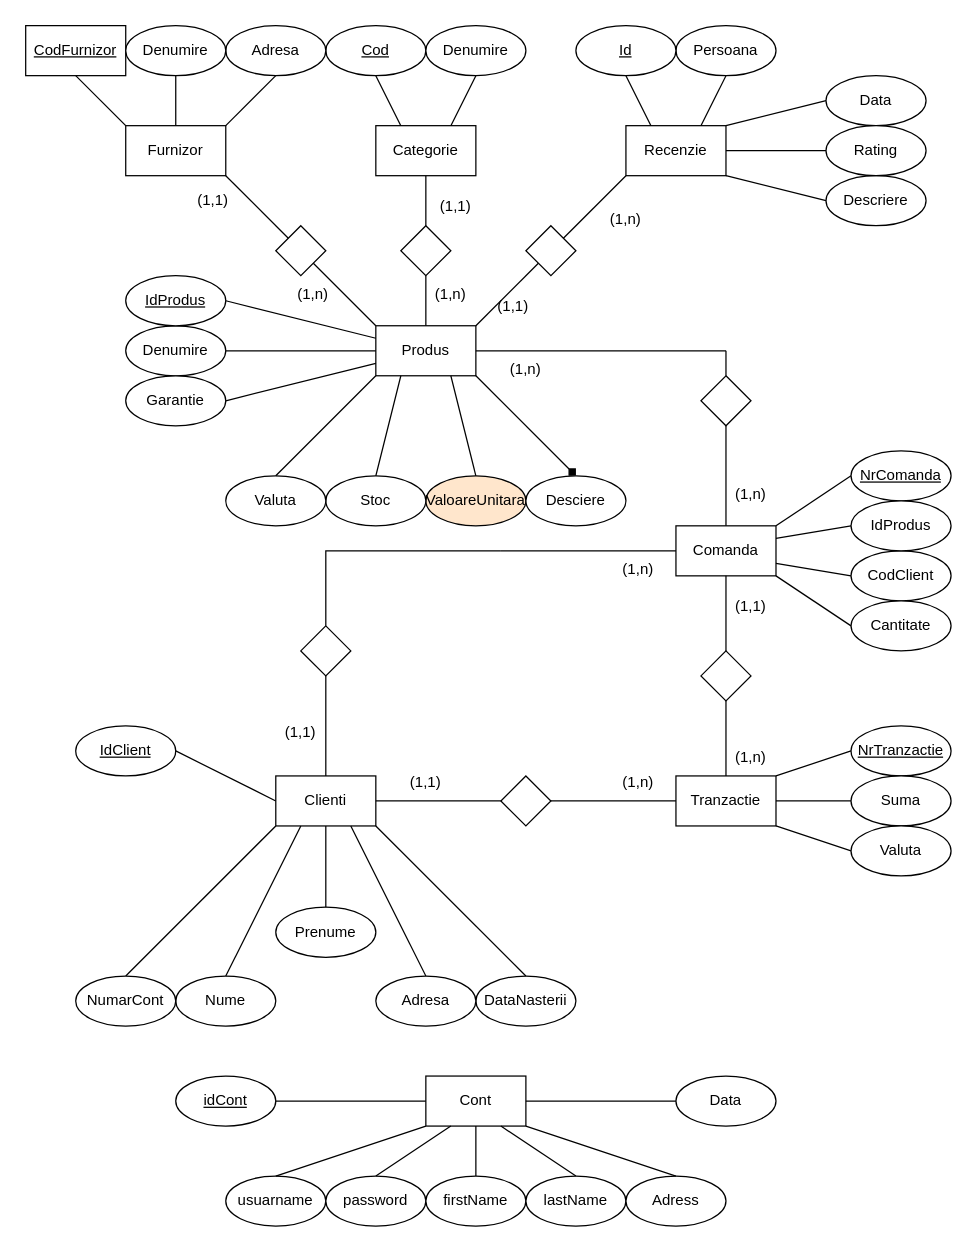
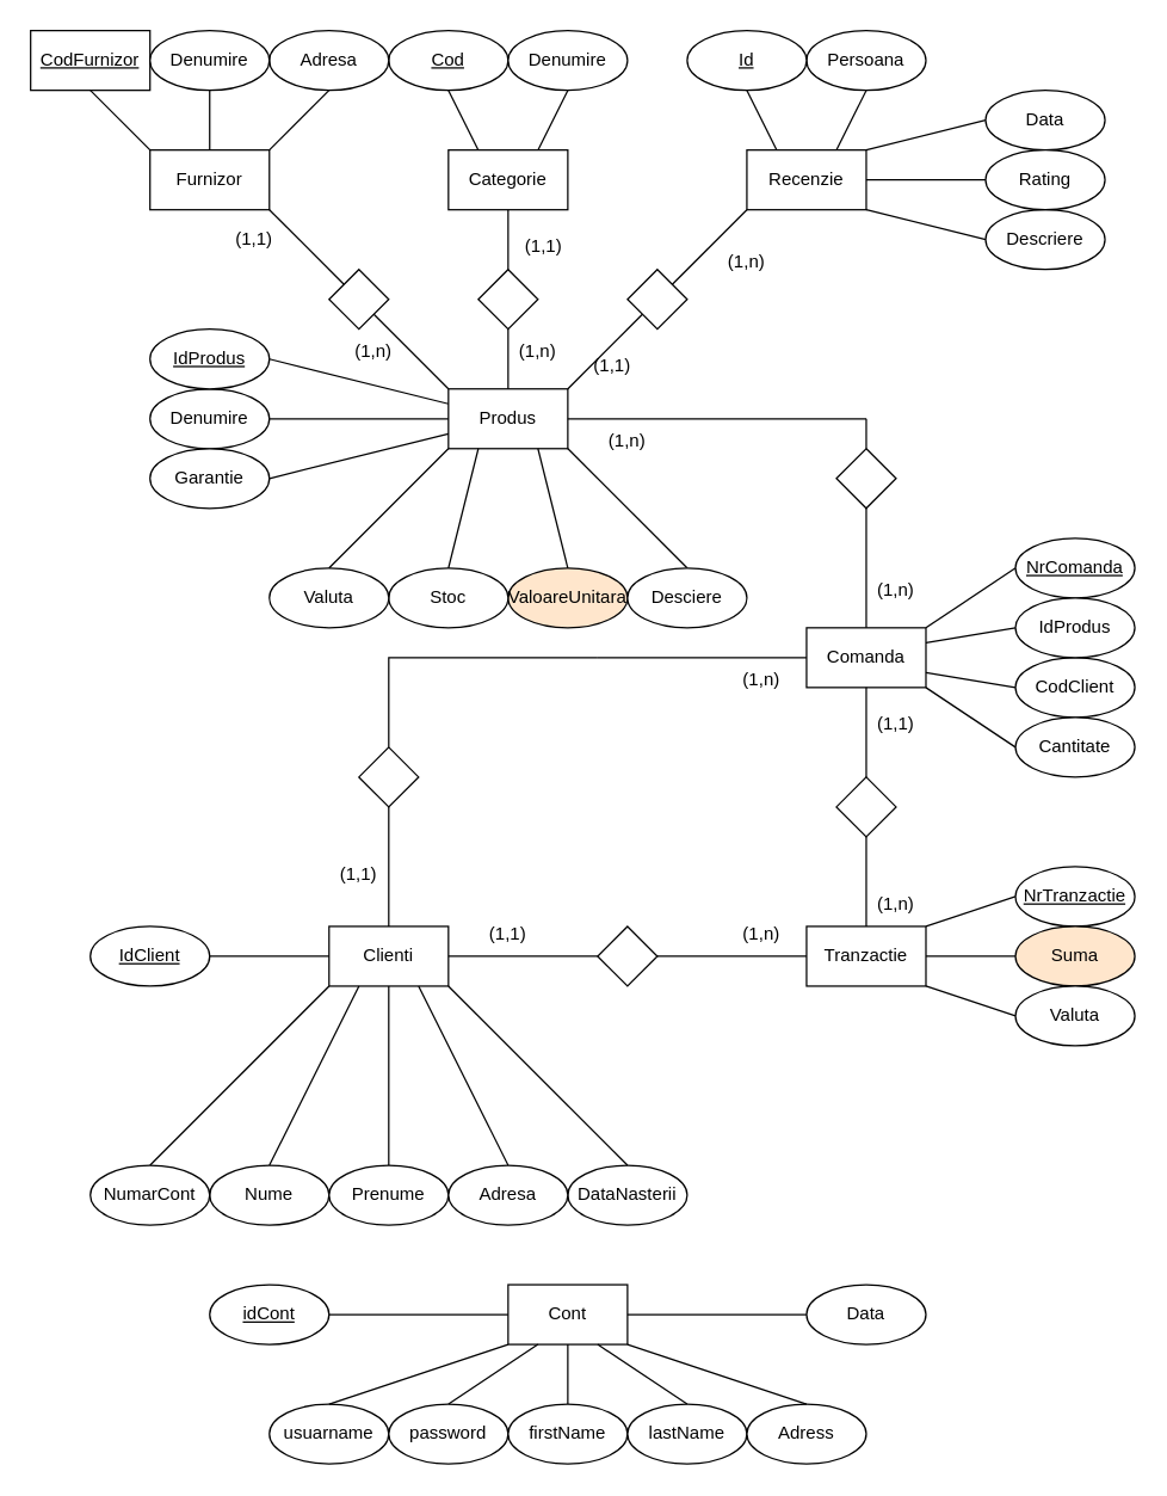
- <mxCell id="55" value="" style="endArrow=diamond;html=1;rounded=0;exitX=1;exitY=1;exitDx=0;exitDy=0;entryX=0.5;entryY=0;entryDx=0;entryDy=0;" parent="1" source="2" target="103" edge="1"><mxGeometry width="50" height="50" relative="1" as="geometry"><mxPoint x="310" y="310" as="sourcePoint" /><mxPoint x="440" y="380" as="targetPoint" /></mxGeometry></mxCell>
+ <mxCell id="55" value="" style="endArrow=none;html=1;rounded=0;exitX=1;exitY=1;exitDx=0;exitDy=0;entryX=0.5;entryY=0;entryDx=0;entryDy=0;" parent="1" source="2" target="103" edge="1"><mxGeometry width="50" height="50" relative="1" as="geometry"><mxPoint x="310" y="310" as="sourcePoint" /><mxPoint x="440" y="380" as="targetPoint" /></mxGeometry></mxCell>
- <mxCell id="104" value="IdClient" style="ellipse;whiteSpace=wrap;html=1;fontStyle=4" parent="1" vertex="1"><mxGeometry x="60" y="580" width="80" height="40" as="geometry" /></mxCell>
+ <mxCell id="104" value="IdClient" style="ellipse;whiteSpace=wrap;html=1;fontStyle=4" parent="1" vertex="1"><mxGeometry x="60" y="620" width="80" height="40" as="geometry" /></mxCell>
- <mxCell id="67" value="Suma" style="ellipse;whiteSpace=wrap;html=1;" parent="1" vertex="1"><mxGeometry x="680" y="620" width="80" height="40" as="geometry" /></mxCell>
+ <mxCell id="67" value="Suma" style="ellipse;whiteSpace=wrap;html=1;fillColor=#ffe6cc;" parent="1" vertex="1"><mxGeometry x="680" y="620" width="80" height="40" as="geometry" /></mxCell>
- <mxCell id="36" value="Prenume" style="ellipse;whiteSpace=wrap;html=1;" parent="1" vertex="1"><mxGeometry x="220" y="725" width="80" height="40" as="geometry" /></mxCell>
+ <mxCell id="36" value="Prenume" style="ellipse;whiteSpace=wrap;html=1;" parent="1" vertex="1"><mxGeometry x="220" y="780" width="80" height="40" as="geometry" /></mxCell>
